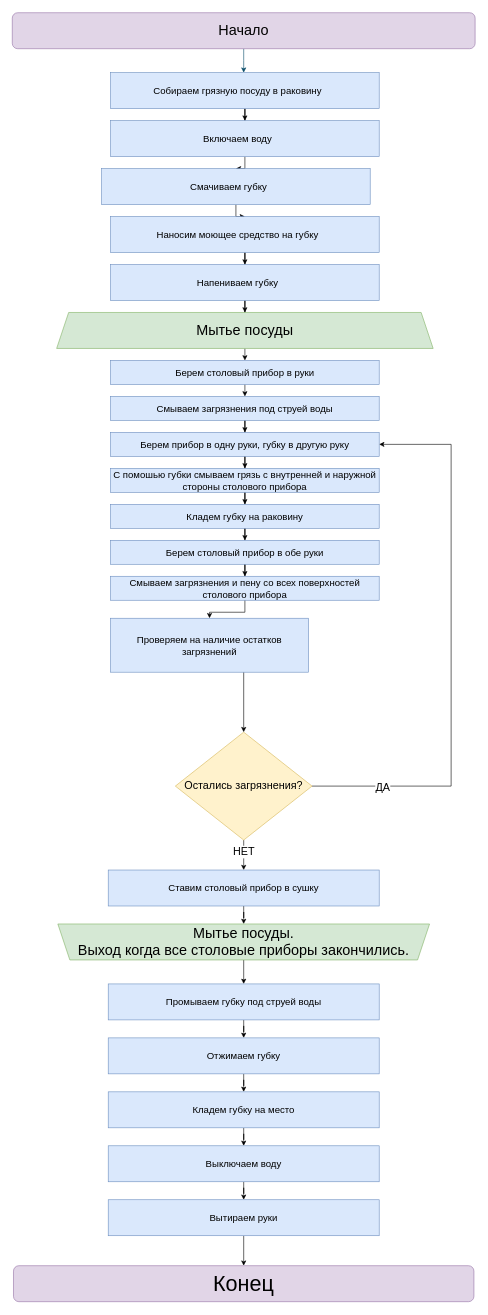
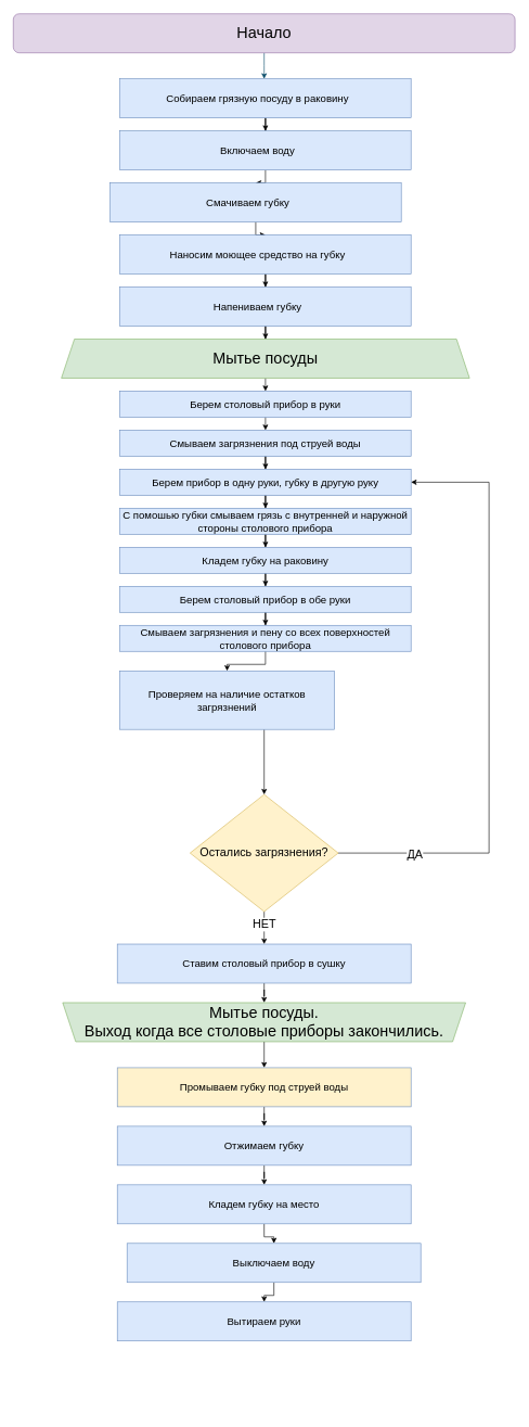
- <mxCell id="41" value="Промываем губку под струей воды" style="rounded=0;whiteSpace=wrap;html=1;fillColor=#dae8fc;strokeColor=#6c8ebf;fontSize=16;" vertex="1" parent="1"><mxGeometry x="180" y="1640" width="452" height="60" as="geometry" /></mxCell>
+ <mxCell id="41" value="Промываем губку под струей воды" style="rounded=0;whiteSpace=wrap;html=1;fillColor=#fff2cc;strokeColor=#6c8ebf;fontSize=16;" vertex="1" parent="1"><mxGeometry x="180" y="1640" width="452" height="60" as="geometry" /></mxCell>
- <mxCell id="47" value="Выключаем воду" style="rounded=0;whiteSpace=wrap;html=1;fillColor=#dae8fc;strokeColor=#6c8ebf;fontSize=16;" vertex="1" parent="1"><mxGeometry x="180" y="1910" width="452" height="60" as="geometry" /></mxCell>
+ <mxCell id="47" value="Выключаем воду" style="rounded=0;whiteSpace=wrap;html=1;fillColor=#dae8fc;strokeColor=#6c8ebf;fontSize=16;" vertex="1" parent="1"><mxGeometry x="195" y="1910" width="452" height="60" as="geometry" /></mxCell>
- <mxCell id="48" value="" style="edgeStyle=orthogonalEdgeStyle;rounded=0;orthogonalLoop=1;jettySize=auto;html=1;" edge="1" parent="1" source="49" target="50"><mxGeometry relative="1" as="geometry" /></mxCell>
- <mxCell id="50" value="&lt;font style=&quot;font-size: 36px;&quot;&gt;Конец&lt;/font&gt;" style="rounded=1;whiteSpace=wrap;html=1;fillColor=#e1d5e7;strokeColor=#9673a6;" vertex="1" parent="1"><mxGeometry x="22" y="2110" width="768" height="60" as="geometry" /></mxCell>
